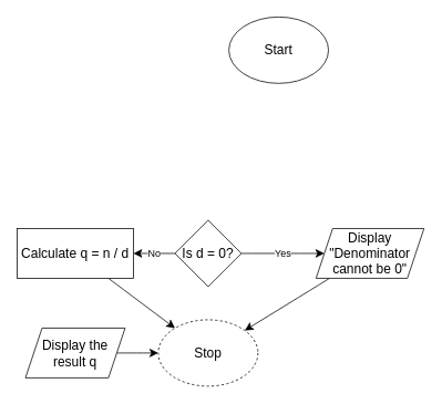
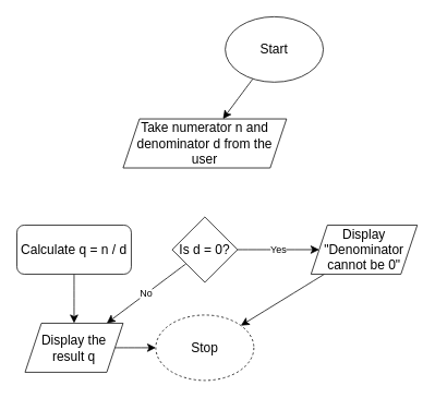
+ <mxCell id="2" value="" style="edgeStyle=none;curved=1;rounded=0;orthogonalLoop=1;jettySize=auto;html=1;fontSize=12;startSize=8;endSize=8;" edge="1" parent="1" source="3" target="4"><mxGeometry relative="1" as="geometry" /></mxCell>
+ <mxCell id="4" value="Take numerator n and denominator d from the user&lt;br&gt;" style="shape=parallelogram;perimeter=parallelogramPerimeter;whiteSpace=wrap;html=1;fixedSize=1;fontSize=16;" vertex="1" parent="1"><mxGeometry x="150" y="145" width="200" height="60" as="geometry" /></mxCell>
- <mxCell id="12" value="Calculate q = n / d" style="whiteSpace=wrap;html=1;fontSize=16;" vertex="1" parent="1"><mxGeometry x="20" y="275" width="140" height="60" as="geometry" /></mxCell>
+ <mxCell id="12" value="Calculate q = n / d" style="whiteSpace=wrap;html=1;fontSize=16;rounded=1;" vertex="1" parent="1"><mxGeometry x="20" y="275" width="140" height="60" as="geometry" /></mxCell>
- <mxCell id="6" value="No" style="edgeStyle=none;curved=1;rounded=0;orthogonalLoop=1;jettySize=auto;html=1;fontSize=12;startSize=8;endSize=8;" edge="1" parent="1" source="7" target="12"><mxGeometry relative="1" as="geometry" /></mxCell>
+ <mxCell id="6" value="No" style="edgeStyle=none;curved=1;rounded=0;orthogonalLoop=1;jettySize=auto;html=1;fontSize=12;startSize=8;endSize=8;" edge="1" parent="1" source="7" target="14"><mxGeometry relative="1" as="geometry" /></mxCell>
- <mxCell id="11" value="" style="edgeStyle=none;curved=1;rounded=0;orthogonalLoop=1;jettySize=auto;html=1;fontSize=12;startSize=8;endSize=8;" edge="1" parent="1" source="12" target="10"><mxGeometry relative="1" as="geometry" /></mxCell>
+ <mxCell id="11" value="" style="edgeStyle=none;curved=1;rounded=0;orthogonalLoop=1;jettySize=auto;html=1;fontSize=12;startSize=8;endSize=8;" edge="1" parent="1" source="12" target="14"><mxGeometry relative="1" as="geometry" /></mxCell>
